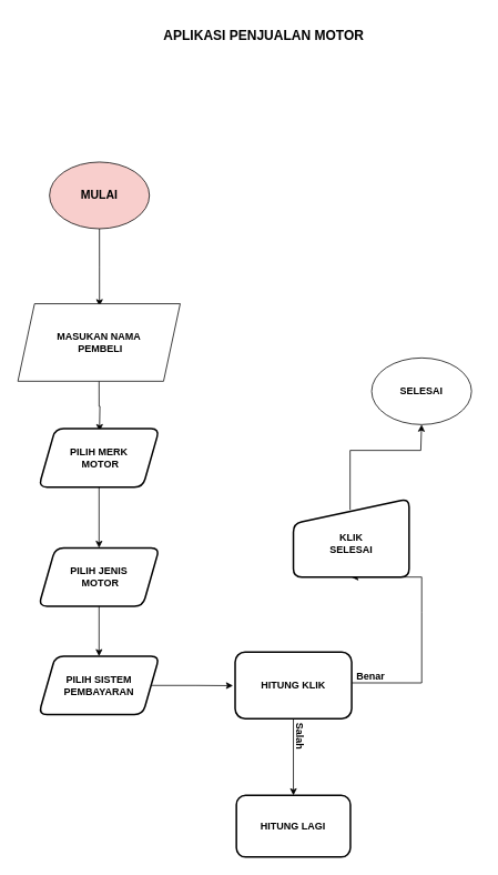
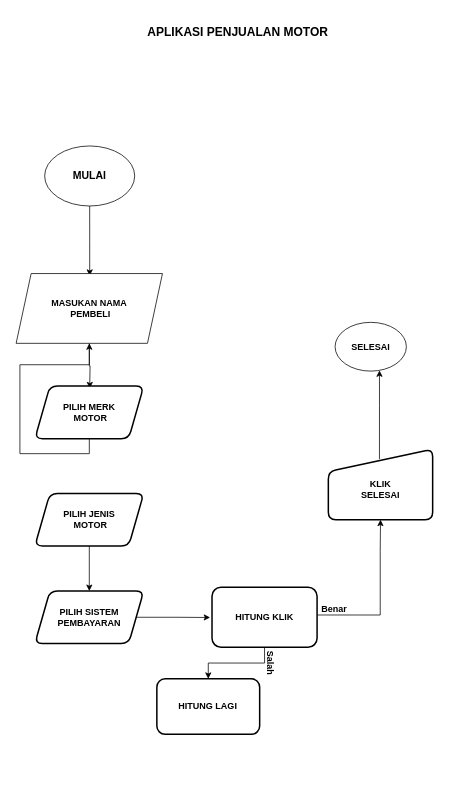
- <mxCell id="4" value="&lt;b&gt;&lt;font style=&quot;font-size: 14px;&quot;&gt;MULAI&lt;/font&gt;&lt;/b&gt;" style="ellipse;whiteSpace=wrap;html=1;fillColor=#f8cecc;" vertex="1" parent="1"><mxGeometry x="58.86" y="194" width="120" height="80" as="geometry" /></mxCell>
+ <mxCell id="4" value="&lt;b&gt;&lt;font style=&quot;font-size: 14px;&quot;&gt;MULAI&lt;/font&gt;&lt;/b&gt;" style="ellipse;whiteSpace=wrap;html=1;" vertex="1" parent="1"><mxGeometry x="58.86" y="194" width="120" height="80" as="geometry" /></mxCell>
- <mxCell id="21" value="&lt;b&gt;SELESAI&lt;/b&gt;" style="ellipse;whiteSpace=wrap;html=1;" vertex="1" parent="1"><mxGeometry x="445.86" y="429" width="120" height="80" as="geometry" /></mxCell>
+ <mxCell id="21" value="&lt;b&gt;SELESAI&lt;/b&gt;" style="ellipse;whiteSpace=wrap;html=1;" vertex="1" parent="1"><mxGeometry x="445.86" y="429" width="95" height="65" as="geometry" /></mxCell>
- <mxCell id="7" style="edgeStyle=orthogonalEdgeStyle;rounded=0;orthogonalLoop=1;jettySize=auto;html=1;exitX=0.5;exitY=1;exitDx=0;exitDy=0;entryX=0.5;entryY=0;entryDx=0;entryDy=0;" edge="1" parent="1" source="8" target="10"><mxGeometry relative="1" as="geometry" /></mxCell>
+ <mxCell id="7" style="edgeStyle=orthogonalEdgeStyle;rounded=0;orthogonalLoop=1;jettySize=auto;html=1;exitX=0.5;exitY=1;exitDx=0;exitDy=0;" edge="1" parent="1" source="8" target="6"><mxGeometry relative="1" as="geometry" /></mxCell>
- <mxCell id="15" value="&lt;b&gt;&lt;br&gt;KLIK&lt;br&gt;SELESAI&lt;/b&gt;" style="shape=manualInput;whiteSpace=wrap;html=1;strokeWidth=2;rounded=1;" vertex="1" parent="1"><mxGeometry x="351.86" y="598" width="139" height="94" as="geometry" /></mxCell>
+ <mxCell id="15" value="&lt;b&gt;&lt;br&gt;KLIK&lt;br&gt;SELESAI&lt;/b&gt;" style="shape=manualInput;whiteSpace=wrap;html=1;strokeWidth=2;rounded=1;" vertex="1" parent="1"><mxGeometry x="436.86" y="598" width="139" height="94" as="geometry" /></mxCell>
- <mxCell id="18" value="&lt;b&gt;HITUNG LAGI&lt;/b&gt;" style="rounded=1;whiteSpace=wrap;html=1;strokeWidth=2;" vertex="1" parent="1"><mxGeometry x="283.36" y="954" width="137" height="74" as="geometry" /></mxCell>
+ <mxCell id="18" value="&lt;b&gt;HITUNG LAGI&lt;/b&gt;" style="rounded=1;whiteSpace=wrap;html=1;strokeWidth=2;" vertex="1" parent="1"><mxGeometry x="208.36" y="904" width="137" height="74" as="geometry" /></mxCell>
